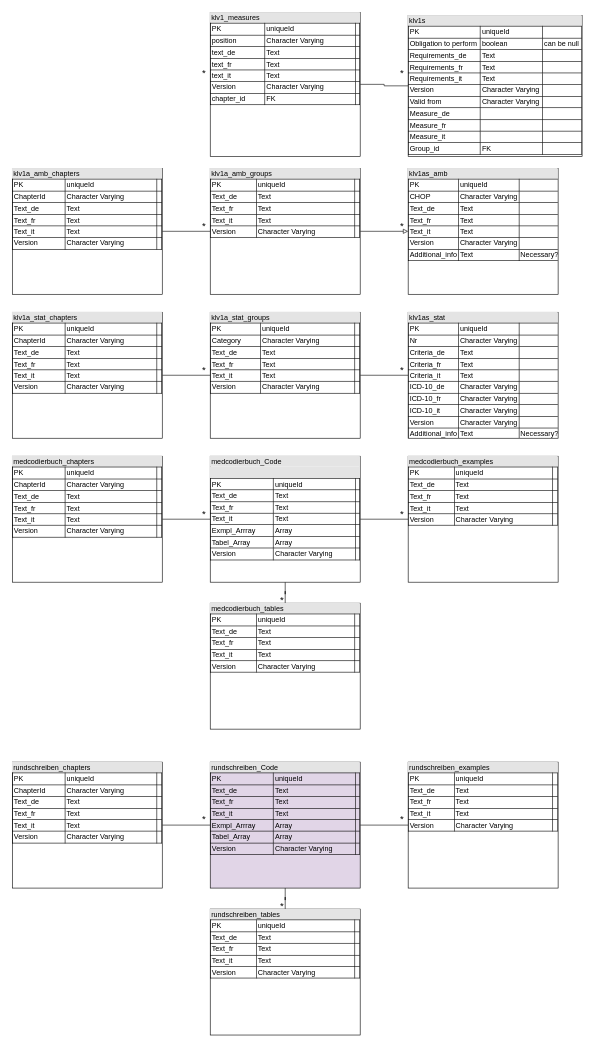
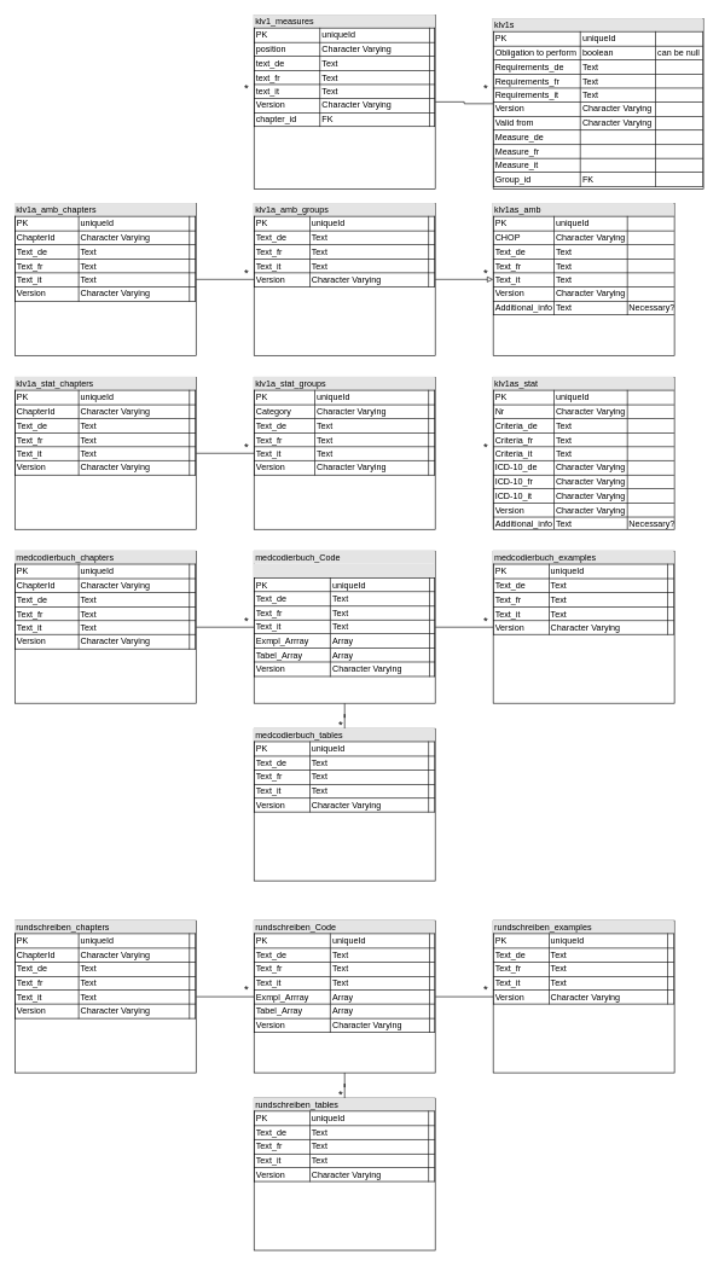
- <mxCell id="12" value="" style="edgeStyle=orthogonalEdgeStyle;rounded=0;orthogonalLoop=1;jettySize=auto;html=1;endArrow=none;endFill=0;" parent="1" source="13" target="14" edge="1"><mxGeometry relative="1" as="geometry" /></mxCell>
- <mxCell id="35" value="&lt;div style=&quot;box-sizing: border-box ; width: 100% ; background: #e4e4e4 ; padding: 2px&quot;&gt;rundschreiben_Code&lt;/div&gt;&lt;table style=&quot;width: 100% ; font-size: 1em ; border: 1px solid rgb(0 , 0 , 0) ; border-collapse: collapse&quot; cellspacing=&quot;0&quot; cellpadding=&quot;2&quot; border=&quot;1&quot;&gt;&lt;tbody&gt;&lt;tr&gt;&lt;td&gt;PK&lt;/td&gt;&lt;td&gt;uniqueId&lt;/td&gt;&lt;td&gt;&lt;br&gt;&lt;/td&gt;&lt;/tr&gt;&lt;tr&gt;&lt;td&gt;Text_de&lt;br&gt;&lt;/td&gt;&lt;td&gt;Text&lt;br&gt;&lt;/td&gt;&lt;td&gt;&lt;br&gt;&lt;/td&gt;&lt;/tr&gt;&lt;tr&gt;&lt;td&gt;Text_fr&lt;br&gt;&lt;/td&gt;&lt;td&gt;Text&lt;br&gt;&lt;/td&gt;&lt;td&gt;&lt;br&gt;&lt;/td&gt;&lt;/tr&gt;&lt;tr&gt;&lt;td&gt;Text_it&lt;br&gt;&lt;/td&gt;&lt;td&gt;Text&lt;br&gt;&lt;/td&gt;&lt;td&gt;&lt;br&gt;&lt;/td&gt;&lt;/tr&gt;&lt;tr&gt;&lt;td&gt;Exmpl_Arrray&lt;br&gt;&lt;/td&gt;&lt;td&gt;Array&lt;br&gt;&lt;/td&gt;&lt;td&gt;&lt;br&gt;&lt;/td&gt;&lt;/tr&gt;&lt;tr&gt;&lt;td&gt;Tabel_Array&lt;br&gt;&lt;/td&gt;&lt;td&gt;Array&lt;br&gt;&lt;/td&gt;&lt;td&gt;&lt;br&gt;&lt;/td&gt;&lt;/tr&gt;&lt;tr&gt;&lt;td&gt;Version&lt;br&gt;&lt;/td&gt;&lt;td&gt;Character Varying&lt;br&gt;&lt;/td&gt;&lt;td&gt;&lt;br&gt;&lt;/td&gt;&lt;/tr&gt;&lt;/tbody&gt;&lt;/table&gt;" style="verticalAlign=top;align=left;overflow=fill;html=1;fillColor=#e1d5e7;" parent="1" vertex="1"><mxGeometry x="350" y="1270" width="250" height="210" as="geometry" /></mxCell>
+ <mxCell id="35" value="&lt;div style=&quot;box-sizing: border-box ; width: 100% ; background: #e4e4e4 ; padding: 2px&quot;&gt;rundschreiben_Code&lt;/div&gt;&lt;table style=&quot;width: 100% ; font-size: 1em ; border: 1px solid rgb(0 , 0 , 0) ; border-collapse: collapse&quot; cellspacing=&quot;0&quot; cellpadding=&quot;2&quot; border=&quot;1&quot;&gt;&lt;tbody&gt;&lt;tr&gt;&lt;td&gt;PK&lt;/td&gt;&lt;td&gt;uniqueId&lt;/td&gt;&lt;td&gt;&lt;br&gt;&lt;/td&gt;&lt;/tr&gt;&lt;tr&gt;&lt;td&gt;Text_de&lt;br&gt;&lt;/td&gt;&lt;td&gt;Text&lt;br&gt;&lt;/td&gt;&lt;td&gt;&lt;br&gt;&lt;/td&gt;&lt;/tr&gt;&lt;tr&gt;&lt;td&gt;Text_fr&lt;br&gt;&lt;/td&gt;&lt;td&gt;Text&lt;br&gt;&lt;/td&gt;&lt;td&gt;&lt;br&gt;&lt;/td&gt;&lt;/tr&gt;&lt;tr&gt;&lt;td&gt;Text_it&lt;br&gt;&lt;/td&gt;&lt;td&gt;Text&lt;br&gt;&lt;/td&gt;&lt;td&gt;&lt;br&gt;&lt;/td&gt;&lt;/tr&gt;&lt;tr&gt;&lt;td&gt;Exmpl_Arrray&lt;br&gt;&lt;/td&gt;&lt;td&gt;Array&lt;br&gt;&lt;/td&gt;&lt;td&gt;&lt;br&gt;&lt;/td&gt;&lt;/tr&gt;&lt;tr&gt;&lt;td&gt;Tabel_Array&lt;br&gt;&lt;/td&gt;&lt;td&gt;Array&lt;br&gt;&lt;/td&gt;&lt;td&gt;&lt;br&gt;&lt;/td&gt;&lt;/tr&gt;&lt;tr&gt;&lt;td&gt;Version&lt;br&gt;&lt;/td&gt;&lt;td&gt;Character Varying&lt;br&gt;&lt;/td&gt;&lt;td&gt;&lt;br&gt;&lt;/td&gt;&lt;/tr&gt;&lt;/tbody&gt;&lt;/table&gt;" style="verticalAlign=top;align=left;overflow=fill;html=1;" parent="1" vertex="1"><mxGeometry x="350" y="1270" width="250" height="210" as="geometry" /></mxCell>
